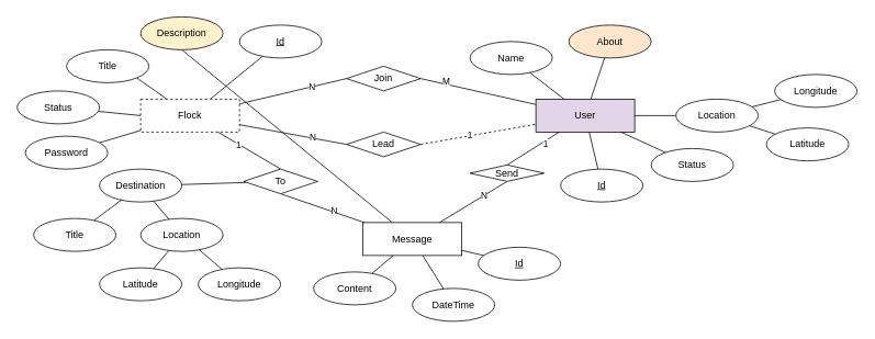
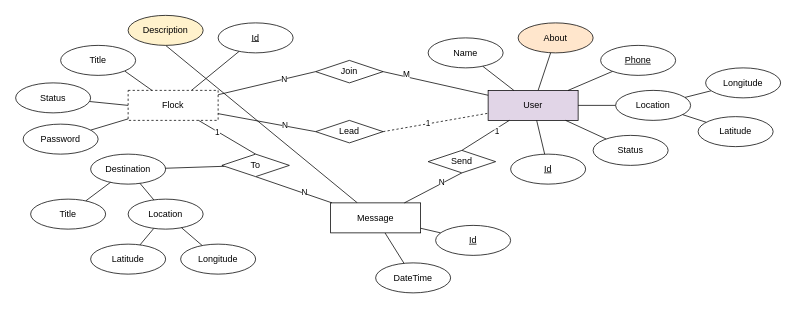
+ <mxCell id="16" value="&lt;u&gt;Phone&lt;/u&gt;" style="ellipse;whiteSpace=wrap;html=1;align=center;" vertex="1" parent="1"><mxGeometry x="800" y="60" width="100" height="40" as="geometry" /></mxCell>
+ <mxCell id="15" style="edgeStyle=none;rounded=0;orthogonalLoop=1;jettySize=auto;html=1;endArrow=none;endFill=0;" edge="1" parent="1" source="16" target="6"><mxGeometry relative="1" as="geometry" /></mxCell>
- <mxCell id="52" value="Send" style="shape=rhombus;perimeter=rhombusPerimeter;whiteSpace=wrap;html=1;align=center;" vertex="1" parent="1"><mxGeometry x="570" y="200" width="90" height="20" as="geometry" /></mxCell>
+ <mxCell id="52" value="Send" style="shape=rhombus;perimeter=rhombusPerimeter;whiteSpace=wrap;html=1;align=center;" vertex="1" parent="1"><mxGeometry x="570" y="200" width="90" height="30" as="geometry" /></mxCell>
- <mxCell id="58" style="edgeStyle=none;rounded=0;orthogonalLoop=1;jettySize=auto;html=1;endArrow=none;endFill=0;" edge="1" parent="1" source="59" target="47"><mxGeometry relative="1" as="geometry" /></mxCell>
- <mxCell id="59" value="Content" style="ellipse;whiteSpace=wrap;html=1;align=center;" vertex="1" parent="1"><mxGeometry x="380" y="330" width="100" height="40" as="geometry" /></mxCell>
